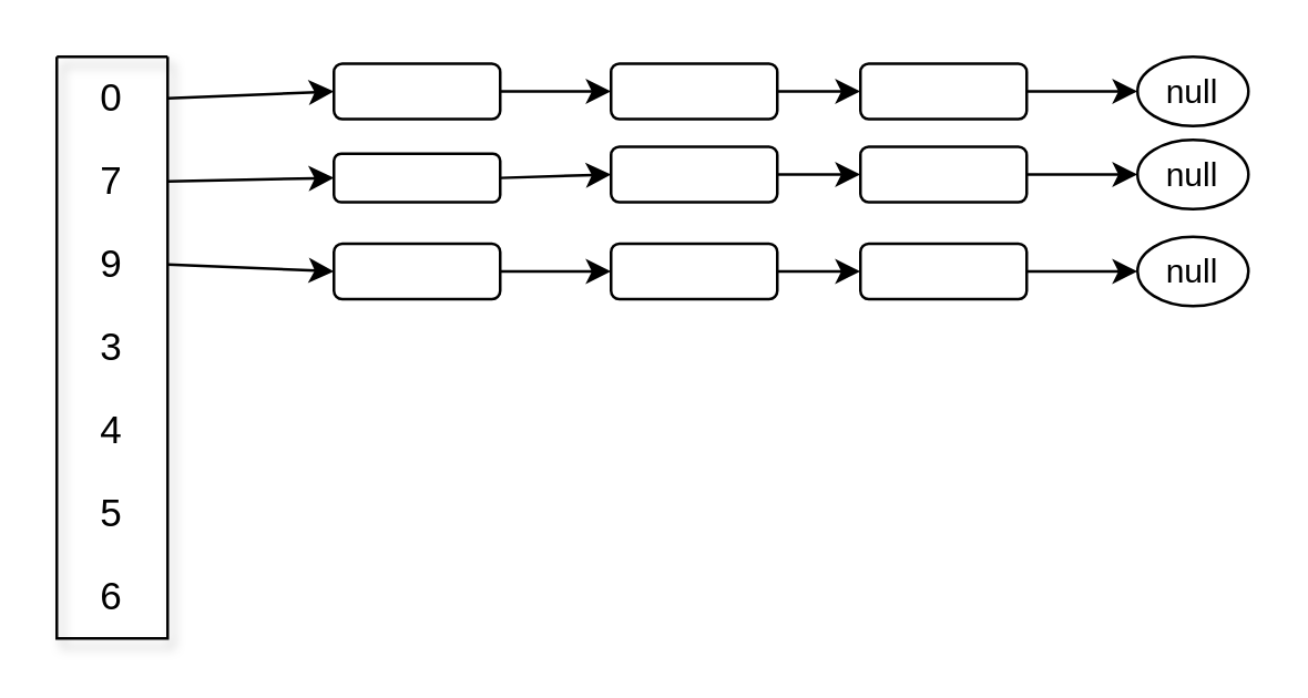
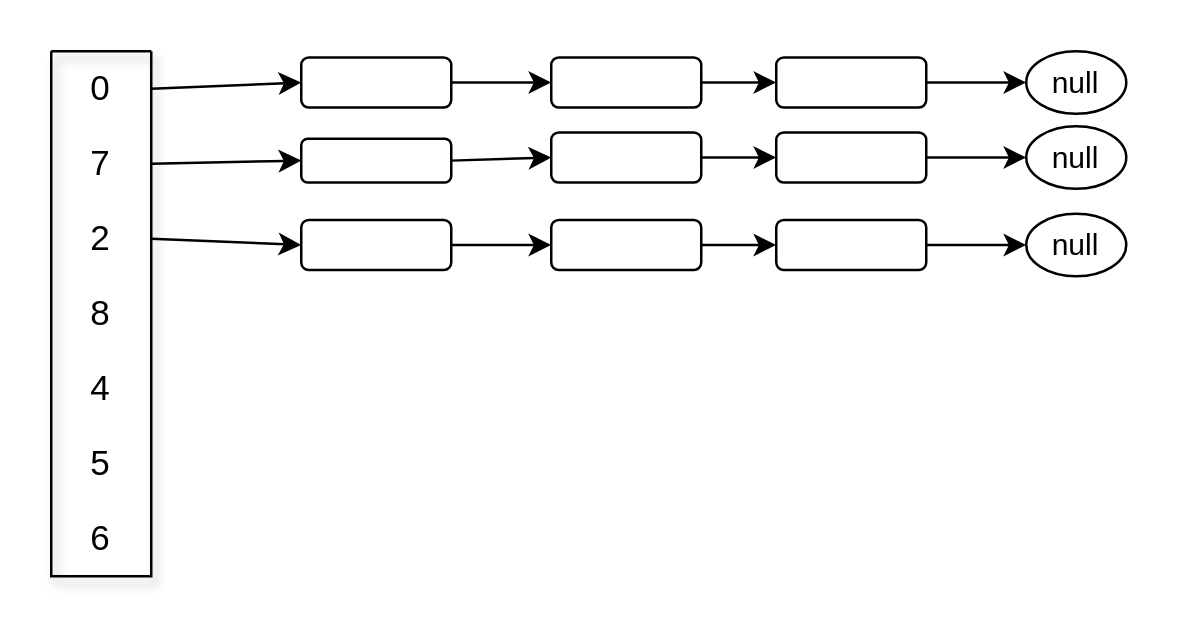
- <mxCell id="5" value="&lt;font style=&quot;font-size: 14px;&quot;&gt;9&lt;/font&gt;" style="text;strokeColor=none;fillColor=none;align=center;verticalAlign=middle;spacingLeft=4;spacingRight=4;overflow=hidden;points=[[0,0.5],[1,0.5]];portConstraint=eastwest;rotatable=0;whiteSpace=wrap;html=1;shadow=1;" vertex="1" parent="2"><mxGeometry y="60" width="40" height="30" as="geometry" /></mxCell>
+ <mxCell id="5" value="&lt;font style=&quot;font-size: 14px;&quot;&gt;2&lt;/font&gt;" style="text;strokeColor=none;fillColor=none;align=center;verticalAlign=middle;spacingLeft=4;spacingRight=4;overflow=hidden;points=[[0,0.5],[1,0.5]];portConstraint=eastwest;rotatable=0;whiteSpace=wrap;html=1;shadow=1;" vertex="1" parent="2"><mxGeometry y="60" width="40" height="30" as="geometry" /></mxCell>
- <mxCell id="6" value="&lt;font style=&quot;font-size: 14px;&quot;&gt;3&lt;/font&gt;" style="text;strokeColor=none;fillColor=none;align=center;verticalAlign=middle;spacingLeft=4;spacingRight=4;overflow=hidden;points=[[0,0.5],[1,0.5]];portConstraint=eastwest;rotatable=0;whiteSpace=wrap;html=1;shadow=1;" vertex="1" parent="2"><mxGeometry y="90" width="40" height="30" as="geometry" /></mxCell>
+ <mxCell id="6" value="&lt;font style=&quot;font-size: 14px;&quot;&gt;8&lt;/font&gt;" style="text;strokeColor=none;fillColor=none;align=center;verticalAlign=middle;spacingLeft=4;spacingRight=4;overflow=hidden;points=[[0,0.5],[1,0.5]];portConstraint=eastwest;rotatable=0;whiteSpace=wrap;html=1;shadow=1;" vertex="1" parent="2"><mxGeometry y="90" width="40" height="30" as="geometry" /></mxCell>
